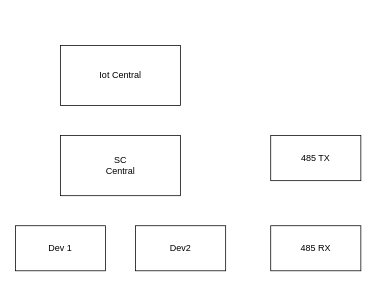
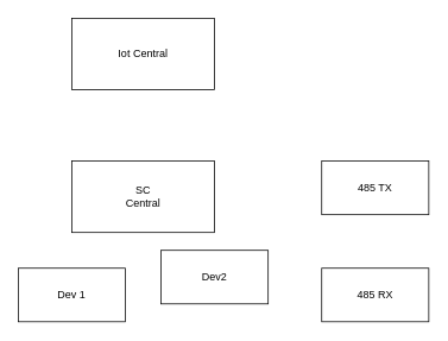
- <mxCell id="7" value="Iot Central" style="rounded=0;whiteSpace=wrap;html=1;" vertex="1" parent="1"><mxGeometry x="80" y="60" width="160" height="80" as="geometry" /></mxCell>
+ <mxCell id="7" value="Iot Central" style="rounded=0;whiteSpace=wrap;html=1;" vertex="1" parent="1"><mxGeometry x="80" y="20" width="160" height="80" as="geometry" /></mxCell>
- <mxCell id="3" value="Dev2" style="rounded=0;whiteSpace=wrap;html=1;" vertex="1" parent="1"><mxGeometry x="180" y="300" width="120" height="60" as="geometry" /></mxCell>
+ <mxCell id="3" value="Dev2" style="rounded=0;whiteSpace=wrap;html=1;" vertex="1" parent="1"><mxGeometry x="180" y="280" width="120" height="60" as="geometry" /></mxCell>
